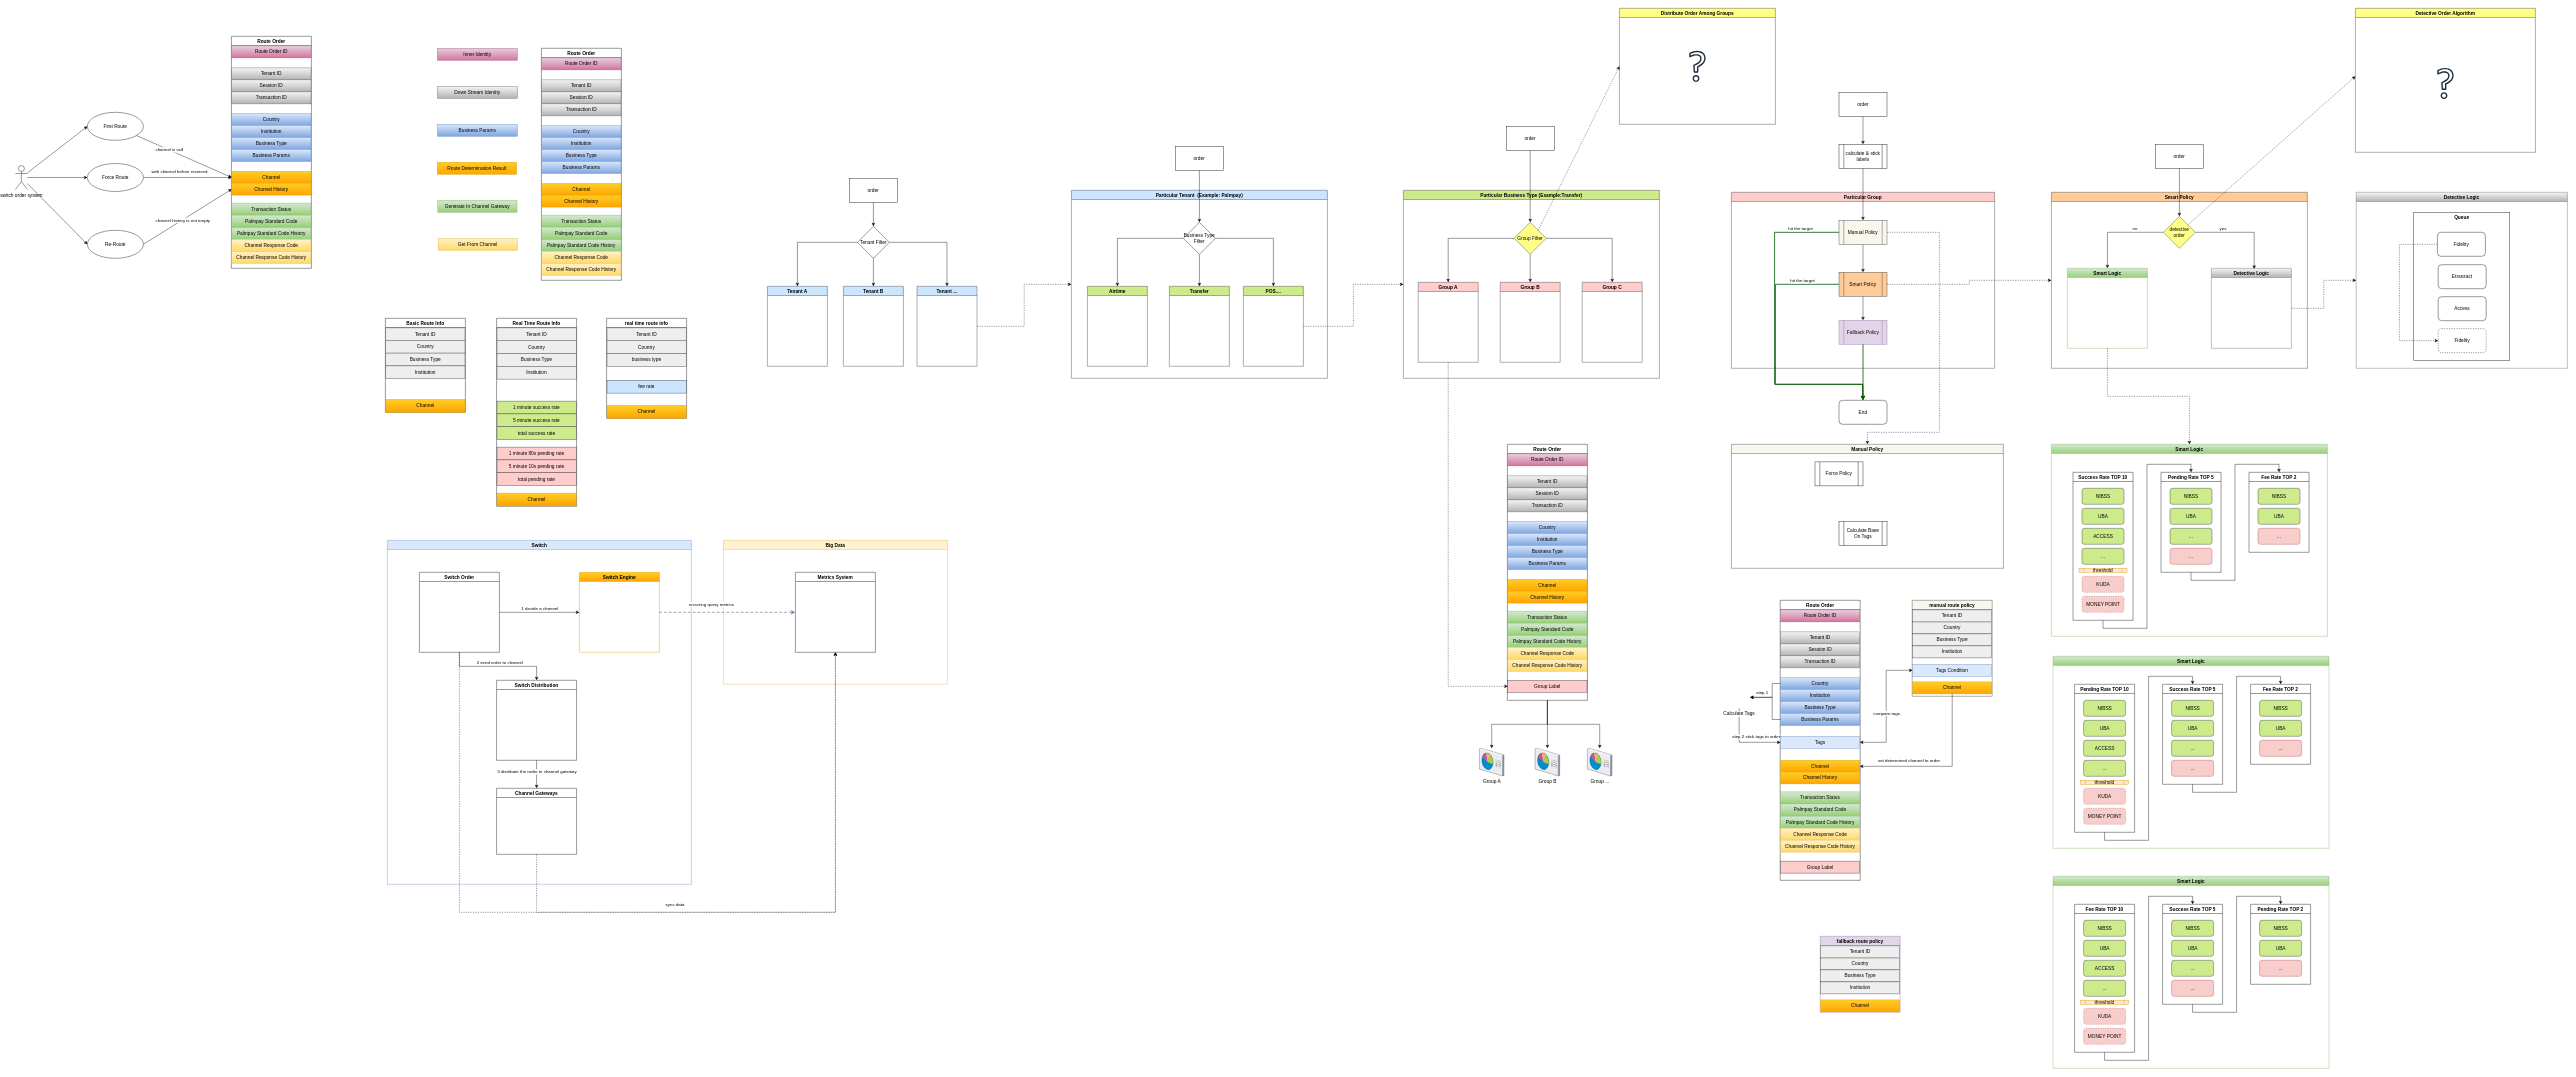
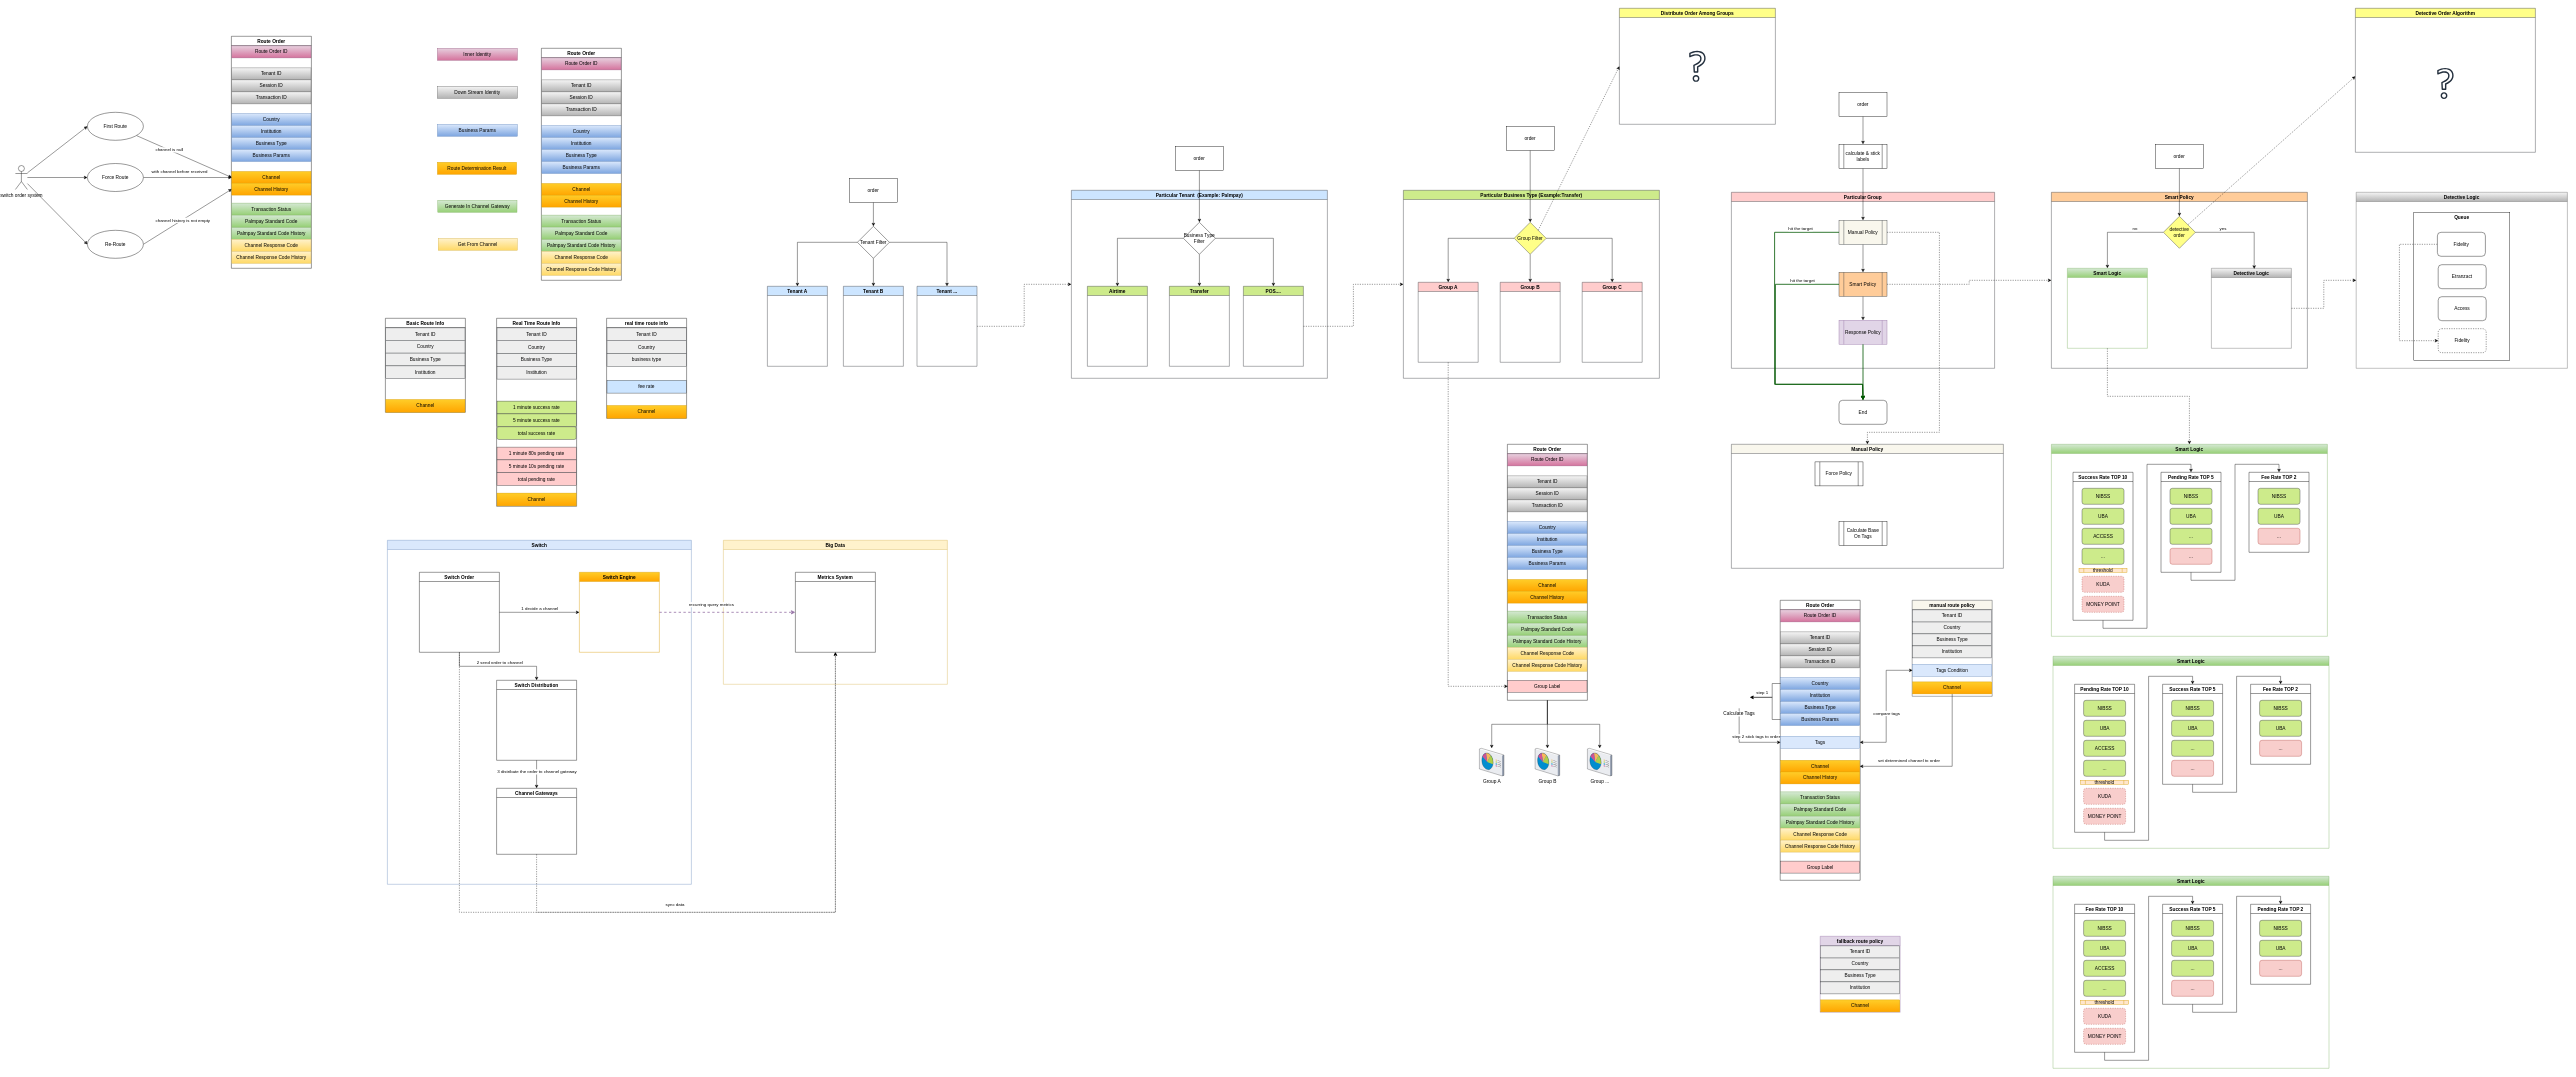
- <mxCell id="59" value="Fallback Policy" style="shape=process;whiteSpace=wrap;html=1;backgroundOutline=1;fillColor=#e1d5e7;strokeColor=#9673a6;" parent="54" vertex="1"><mxGeometry x="269" y="320" width="120" height="60" as="geometry" /></mxCell>
+ <mxCell id="59" value="Response Policy" style="shape=process;whiteSpace=wrap;html=1;backgroundOutline=1;fillColor=#e1d5e7;strokeColor=#9673a6;" parent="54" vertex="1"><mxGeometry x="269" y="320" width="120" height="60" as="geometry" /></mxCell>
- <mxCell id="192" value="total success rate" style="rounded=0;whiteSpace=wrap;html=1;fillColor=#cdeb8b;strokeColor=#36393d;" vertex="1" parent="186"><mxGeometry x="1" y="271" width="198" height="32" as="geometry" /></mxCell>
+ <mxCell id="192" value="total success rate" style="whiteSpace=wrap;html=1;fillColor=#cdeb8b;strokeColor=#36393d;rounded=1;" vertex="1" parent="186"><mxGeometry x="1" y="271" width="198" height="32" as="geometry" /></mxCell>
